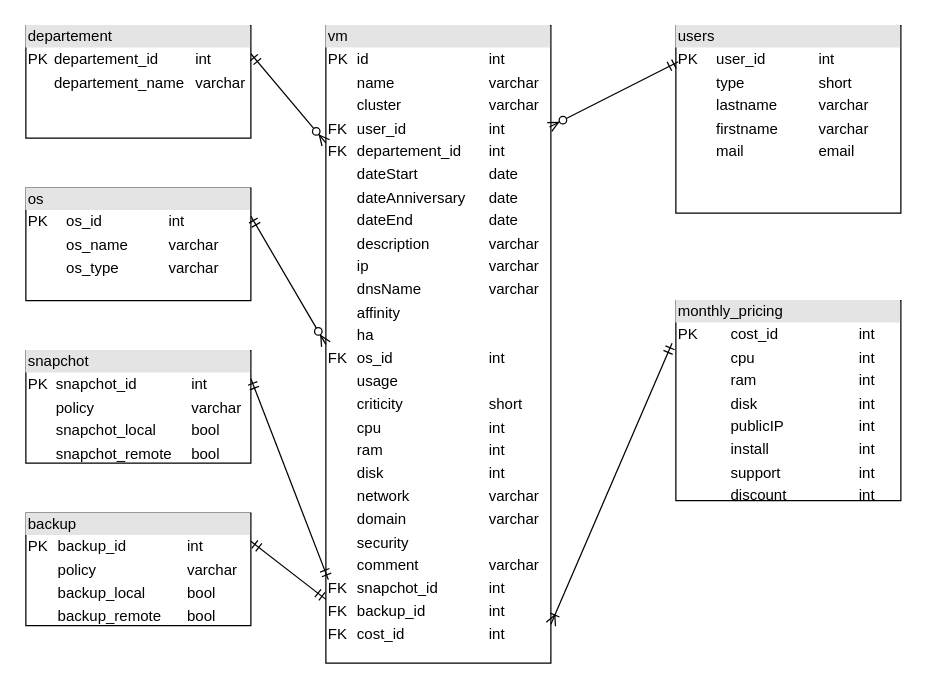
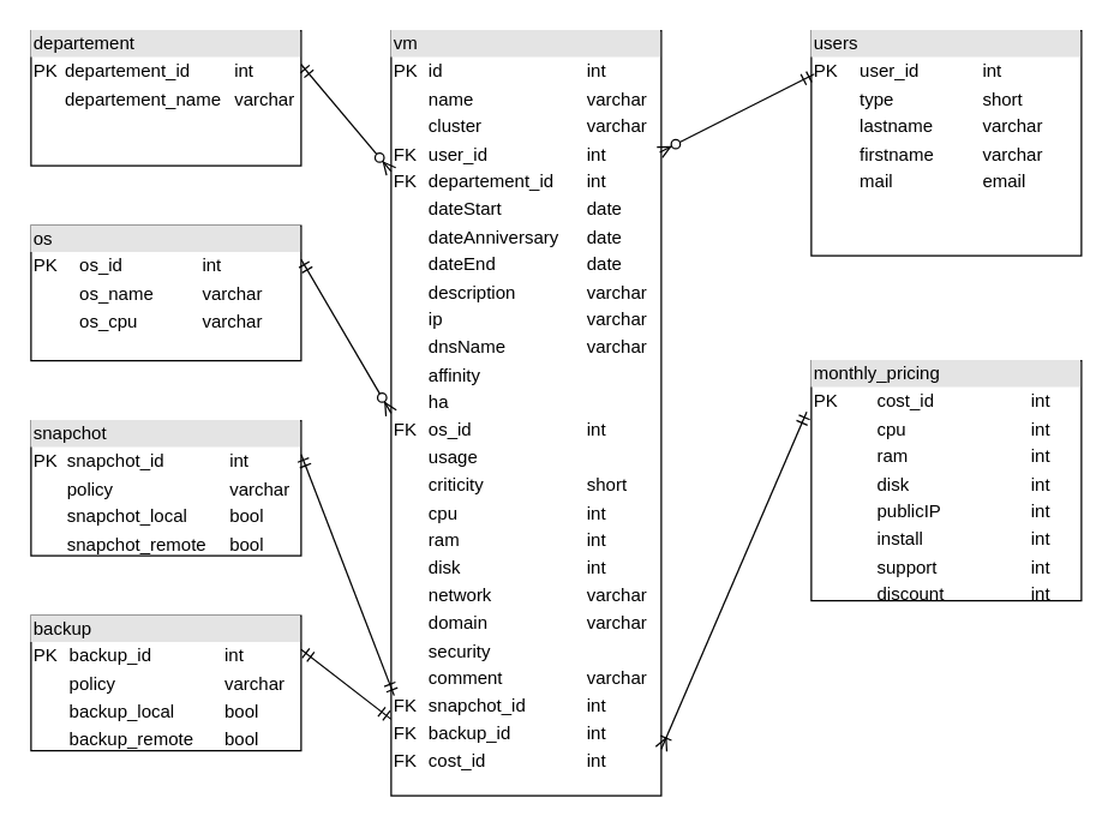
- <mxCell id="5" value="&lt;div style=&quot;box-sizing: border-box ; width: 100% ; background: #e4e4e4 ; padding: 2px&quot;&gt;os&lt;/div&gt;&lt;table style=&quot;width: 100% ; font-size: 1em&quot; cellpadding=&quot;2&quot; cellspacing=&quot;0&quot;&gt;&lt;tbody&gt;&lt;tr&gt;&lt;td&gt;PK&lt;/td&gt;&lt;td&gt;os_id&lt;/td&gt;&lt;td&gt;int&lt;/td&gt;&lt;/tr&gt;&lt;tr&gt;&lt;td&gt;&lt;br&gt;&lt;/td&gt;&lt;td&gt;os_name&lt;/td&gt;&lt;td&gt;varchar&lt;/td&gt;&lt;/tr&gt;&lt;tr&gt;&lt;td&gt;&lt;br&gt;&lt;/td&gt;&lt;td&gt;os_type&lt;/td&gt;&lt;td&gt;varchar&lt;/td&gt;&lt;/tr&gt;&lt;/tbody&gt;&lt;/table&gt;" style="verticalAlign=top;align=left;overflow=fill;html=1;" vertex="1" parent="1"><mxGeometry x="20" y="150" width="180" height="90" as="geometry" /></mxCell>
+ <mxCell id="5" value="&lt;div style=&quot;box-sizing: border-box ; width: 100% ; background: #e4e4e4 ; padding: 2px&quot;&gt;os&lt;/div&gt;&lt;table style=&quot;width: 100% ; font-size: 1em&quot; cellpadding=&quot;2&quot; cellspacing=&quot;0&quot;&gt;&lt;tbody&gt;&lt;tr&gt;&lt;td&gt;PK&lt;/td&gt;&lt;td&gt;os_id&lt;/td&gt;&lt;td&gt;int&lt;/td&gt;&lt;/tr&gt;&lt;tr&gt;&lt;td&gt;&lt;br&gt;&lt;/td&gt;&lt;td&gt;os_name&lt;/td&gt;&lt;td&gt;varchar&lt;/td&gt;&lt;/tr&gt;&lt;tr&gt;&lt;td&gt;&lt;br&gt;&lt;/td&gt;&lt;td&gt;os_cpu&lt;/td&gt;&lt;td&gt;varchar&lt;/td&gt;&lt;/tr&gt;&lt;/tbody&gt;&lt;/table&gt;" style="verticalAlign=top;align=left;overflow=fill;html=1;" vertex="1" parent="1"><mxGeometry x="20" y="150" width="180" height="90" as="geometry" /></mxCell>
